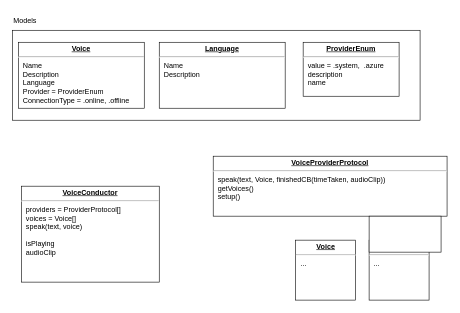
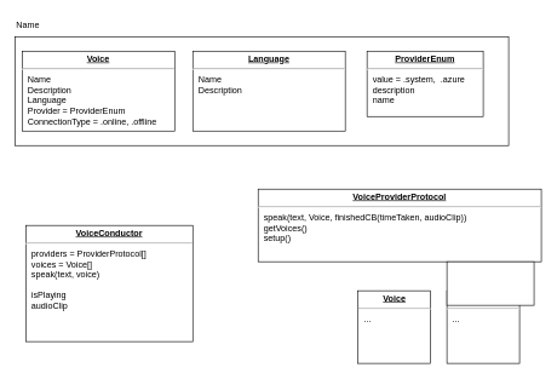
- <mxCell id="4" value="Models" style="text;html=1;strokeColor=none;fillColor=none;align=left;verticalAlign=middle;whiteSpace=wrap;rounded=0;" vertex="1" parent="2"><mxGeometry width="60" height="30" as="geometry" /></mxCell>
+ <mxCell id="4" value="Name" style="text;html=1;strokeColor=none;fillColor=none;align=left;verticalAlign=middle;whiteSpace=wrap;rounded=0;" vertex="1" parent="2"><mxGeometry width="60" height="30" as="geometry" /></mxCell>
